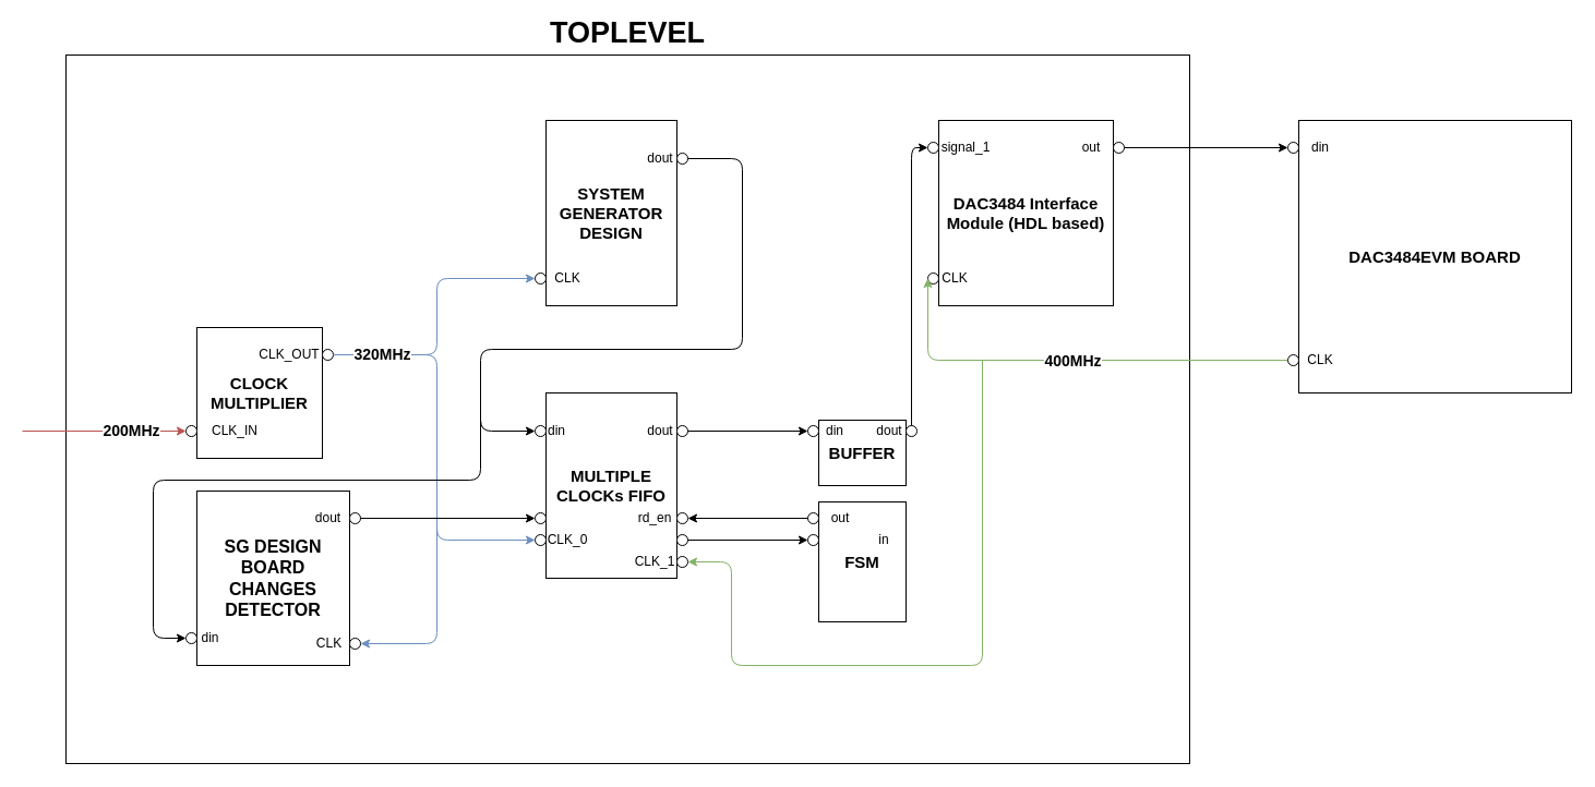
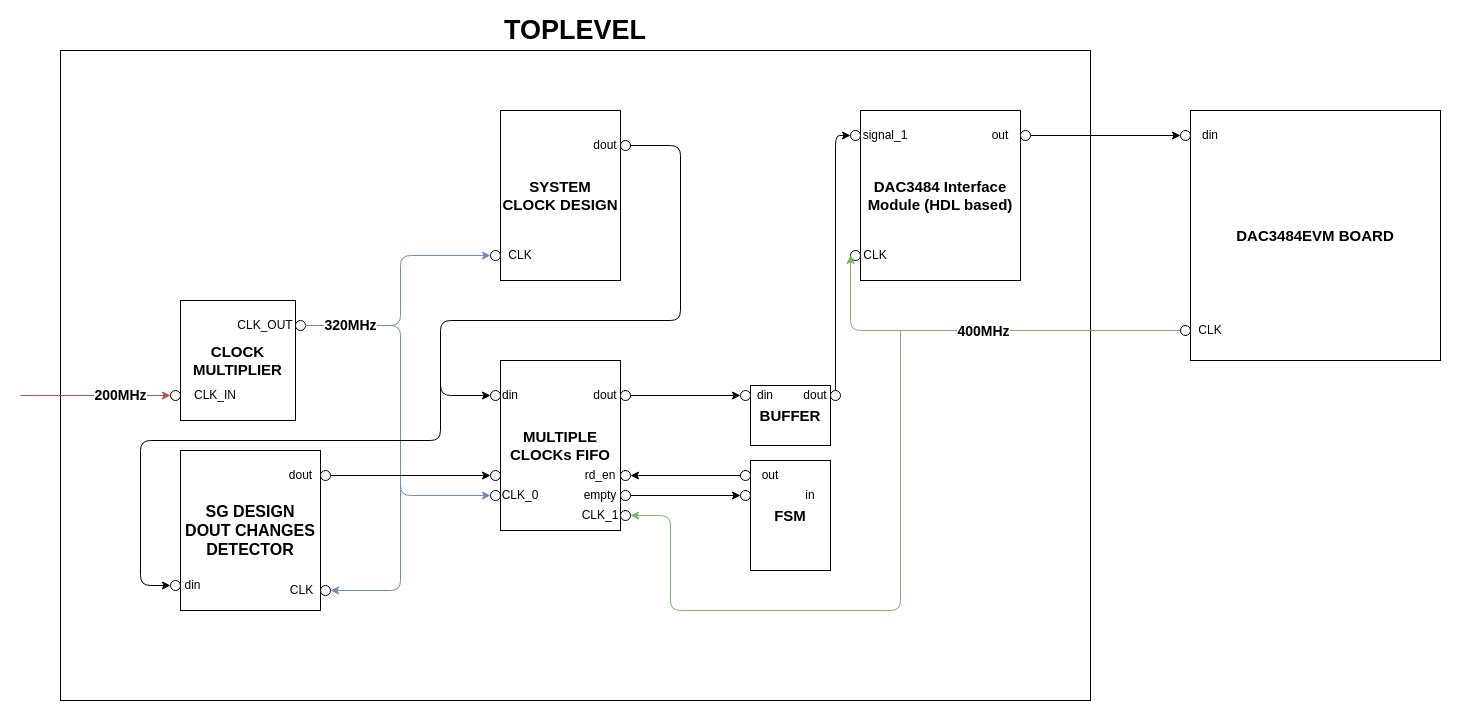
- <mxCell id="3" value="&lt;b&gt;&lt;font style=&quot;font-size: 15px&quot;&gt;SYSTEM GENERATOR DESIGN&lt;/font&gt;&lt;/b&gt;" style="rounded=0;whiteSpace=wrap;html=1;" vertex="1" parent="1"><mxGeometry x="500" y="110" width="120" height="170" as="geometry" /></mxCell>
+ <mxCell id="3" value="&lt;b&gt;&lt;font style=&quot;font-size: 15px&quot;&gt;SYSTEM CLOCK DESIGN&lt;/font&gt;&lt;/b&gt;" style="rounded=0;whiteSpace=wrap;html=1;" vertex="1" parent="1"><mxGeometry x="500" y="110" width="120" height="170" as="geometry" /></mxCell>
+ <mxCell id="49" value="empty" style="text;html=1;strokeColor=none;fillColor=none;align=center;verticalAlign=middle;whiteSpace=wrap;rounded=0;" vertex="1" parent="1"><mxGeometry x="580" y="485" width="40" height="20" as="geometry" /></mxCell>
- <mxCell id="53" value="&lt;font style=&quot;font-size: 16px&quot;&gt;&lt;b&gt;SG DESIGN BOARD CHANGES DETECTOR&lt;/b&gt;&lt;/font&gt;" style="rounded=0;whiteSpace=wrap;html=1;" vertex="1" parent="1"><mxGeometry x="180" y="450" width="140" height="160" as="geometry" /></mxCell>
+ <mxCell id="53" value="&lt;font style=&quot;font-size: 16px&quot;&gt;&lt;b&gt;SG DESIGN DOUT CHANGES DETECTOR&lt;/b&gt;&lt;/font&gt;" style="rounded=0;whiteSpace=wrap;html=1;" vertex="1" parent="1"><mxGeometry x="180" y="450" width="140" height="160" as="geometry" /></mxCell>
